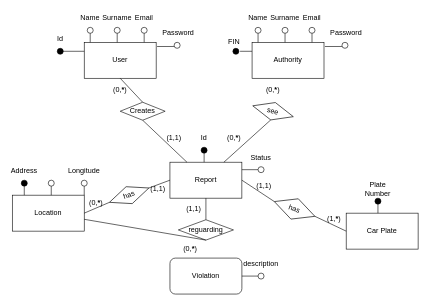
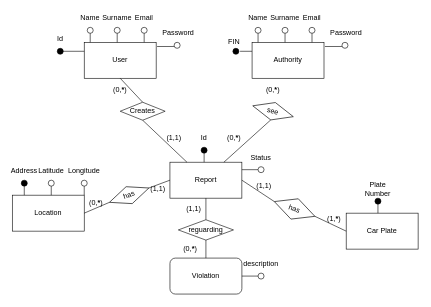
+ <mxCell id="61" value="Latitude" style="text;html=1;strokeColor=none;fillColor=none;align=center;verticalAlign=middle;whiteSpace=wrap;rounded=0;" parent="1" vertex="1"><mxGeometry x="65" y="275" width="40" height="20" as="geometry" /></mxCell>
- <mxCell id="19" value="" style="endArrow=none;html=1;exitX=0.5;exitY=1;exitDx=0;exitDy=0;" parent="1" source="12" target="7" edge="1"><mxGeometry width="50" height="50" relative="1" as="geometry"><mxPoint x="60" y="270" as="sourcePoint" /><mxPoint x="110" y="220" as="targetPoint" /></mxGeometry></mxCell>
+ <mxCell id="19" value="" style="endArrow=none;html=1;entryX=0.5;entryY=0;entryDx=0;entryDy=0;exitX=0.5;exitY=1;exitDx=0;exitDy=0;" parent="1" source="12" target="5" edge="1"><mxGeometry width="50" height="50" relative="1" as="geometry"><mxPoint x="60" y="270" as="sourcePoint" /><mxPoint x="110" y="220" as="targetPoint" /></mxGeometry></mxCell>
